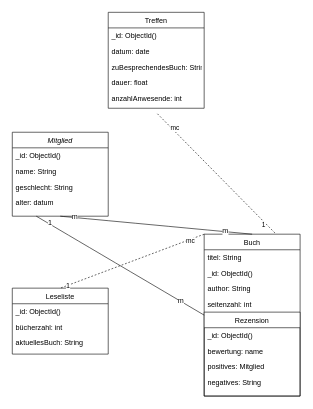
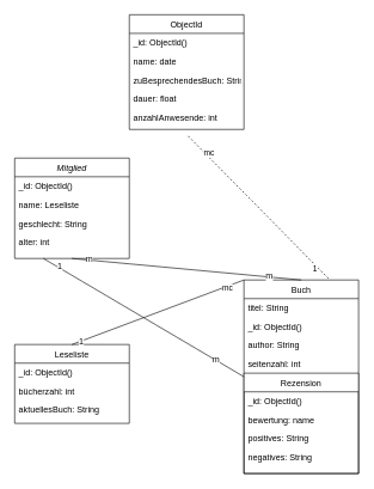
- <mxCell id="17" value="Treffen" style="swimlane;fontStyle=0;align=center;verticalAlign=top;childLayout=stackLayout;horizontal=1;startSize=26;horizontalStack=0;resizeParent=1;resizeLast=0;collapsible=1;marginBottom=0;rounded=0;shadow=0;strokeWidth=1;" parent="1" vertex="1"><mxGeometry x="180" y="20" width="160" height="160" as="geometry"><mxRectangle x="550" y="140" width="160" height="26" as="alternateBounds" /></mxGeometry></mxCell>
+ <mxCell id="17" value="ObjectId" style="swimlane;fontStyle=0;align=center;verticalAlign=top;childLayout=stackLayout;horizontal=1;startSize=26;horizontalStack=0;resizeParent=1;resizeLast=0;collapsible=1;marginBottom=0;rounded=0;shadow=0;strokeWidth=1;" parent="1" vertex="1"><mxGeometry x="180" y="20" width="160" height="160" as="geometry"><mxRectangle x="550" y="140" width="160" height="26" as="alternateBounds" /></mxGeometry></mxCell>
- <mxCell id="19" value="datum: date" style="text;align=left;verticalAlign=top;spacingLeft=4;spacingRight=4;overflow=hidden;rotatable=0;points=[[0,0.5],[1,0.5]];portConstraint=eastwest;rounded=0;shadow=0;html=0;" parent="17" vertex="1"><mxGeometry y="52" width="160" height="26" as="geometry" /></mxCell>
+ <mxCell id="19" value="name: date" style="text;align=left;verticalAlign=top;spacingLeft=4;spacingRight=4;overflow=hidden;rotatable=0;points=[[0,0.5],[1,0.5]];portConstraint=eastwest;rounded=0;shadow=0;html=0;" parent="17" vertex="1"><mxGeometry y="52" width="160" height="26" as="geometry" /></mxCell>
- <mxCell id="4" value="name: String" style="text;align=left;verticalAlign=top;spacingLeft=4;spacingRight=4;overflow=hidden;rotatable=0;points=[[0,0.5],[1,0.5]];portConstraint=eastwest;rounded=0;shadow=0;html=0;" parent="2" vertex="1"><mxGeometry y="52" width="160" height="26" as="geometry" /></mxCell>
+ <mxCell id="4" value="name: Leseliste" style="text;align=left;verticalAlign=top;spacingLeft=4;spacingRight=4;overflow=hidden;rotatable=0;points=[[0,0.5],[1,0.5]];portConstraint=eastwest;rounded=0;shadow=0;html=0;" parent="2" vertex="1"><mxGeometry y="52" width="160" height="26" as="geometry" /></mxCell>
- <mxCell id="6" value="alter: datum" style="text;align=left;verticalAlign=top;spacingLeft=4;spacingRight=4;overflow=hidden;rotatable=0;points=[[0,0.5],[1,0.5]];portConstraint=eastwest;rounded=0;shadow=0;html=0;" parent="2" vertex="1"><mxGeometry y="104" width="160" height="26" as="geometry" /></mxCell>
+ <mxCell id="6" value="alter: int" style="text;align=left;verticalAlign=top;spacingLeft=4;spacingRight=4;overflow=hidden;rotatable=0;points=[[0,0.5],[1,0.5]];portConstraint=eastwest;rounded=0;shadow=0;html=0;" parent="2" vertex="1"><mxGeometry y="104" width="160" height="26" as="geometry" /></mxCell>
- <mxCell id="33" value="" style="endArrow=none;html=1;rounded=0;exitX=0;exitY=0;exitDx=0;exitDy=0;entryX=0.5;entryY=0;entryDx=0;entryDy=0;dashed=1;" parent="1" source="7" target="23" edge="1"><mxGeometry relative="1" as="geometry"><mxPoint x="134" y="440" as="sourcePoint" /><mxPoint x="254" y="440" as="targetPoint" /></mxGeometry></mxCell>
+ <mxCell id="33" value="" style="endArrow=none;html=1;rounded=0;exitX=0;exitY=0;exitDx=0;exitDy=0;entryX=0.5;entryY=0;entryDx=0;entryDy=0;" parent="1" source="7" target="23" edge="1"><mxGeometry relative="1" as="geometry"><mxPoint x="134" y="440" as="sourcePoint" /><mxPoint x="254" y="440" as="targetPoint" /></mxGeometry></mxCell>
- <mxCell id="15" value="positives: Mitglied" style="text;align=left;verticalAlign=top;spacingLeft=4;spacingRight=4;overflow=hidden;rotatable=0;points=[[0,0.5],[1,0.5]];portConstraint=eastwest;rounded=0;shadow=0;html=0;" parent="12" vertex="1"><mxGeometry y="78" width="160" height="26" as="geometry" /></mxCell>
+ <mxCell id="15" value="positives: String" style="text;align=left;verticalAlign=top;spacingLeft=4;spacingRight=4;overflow=hidden;rotatable=0;points=[[0,0.5],[1,0.5]];portConstraint=eastwest;rounded=0;shadow=0;html=0;" parent="12" vertex="1"><mxGeometry y="78" width="160" height="26" as="geometry" /></mxCell>
